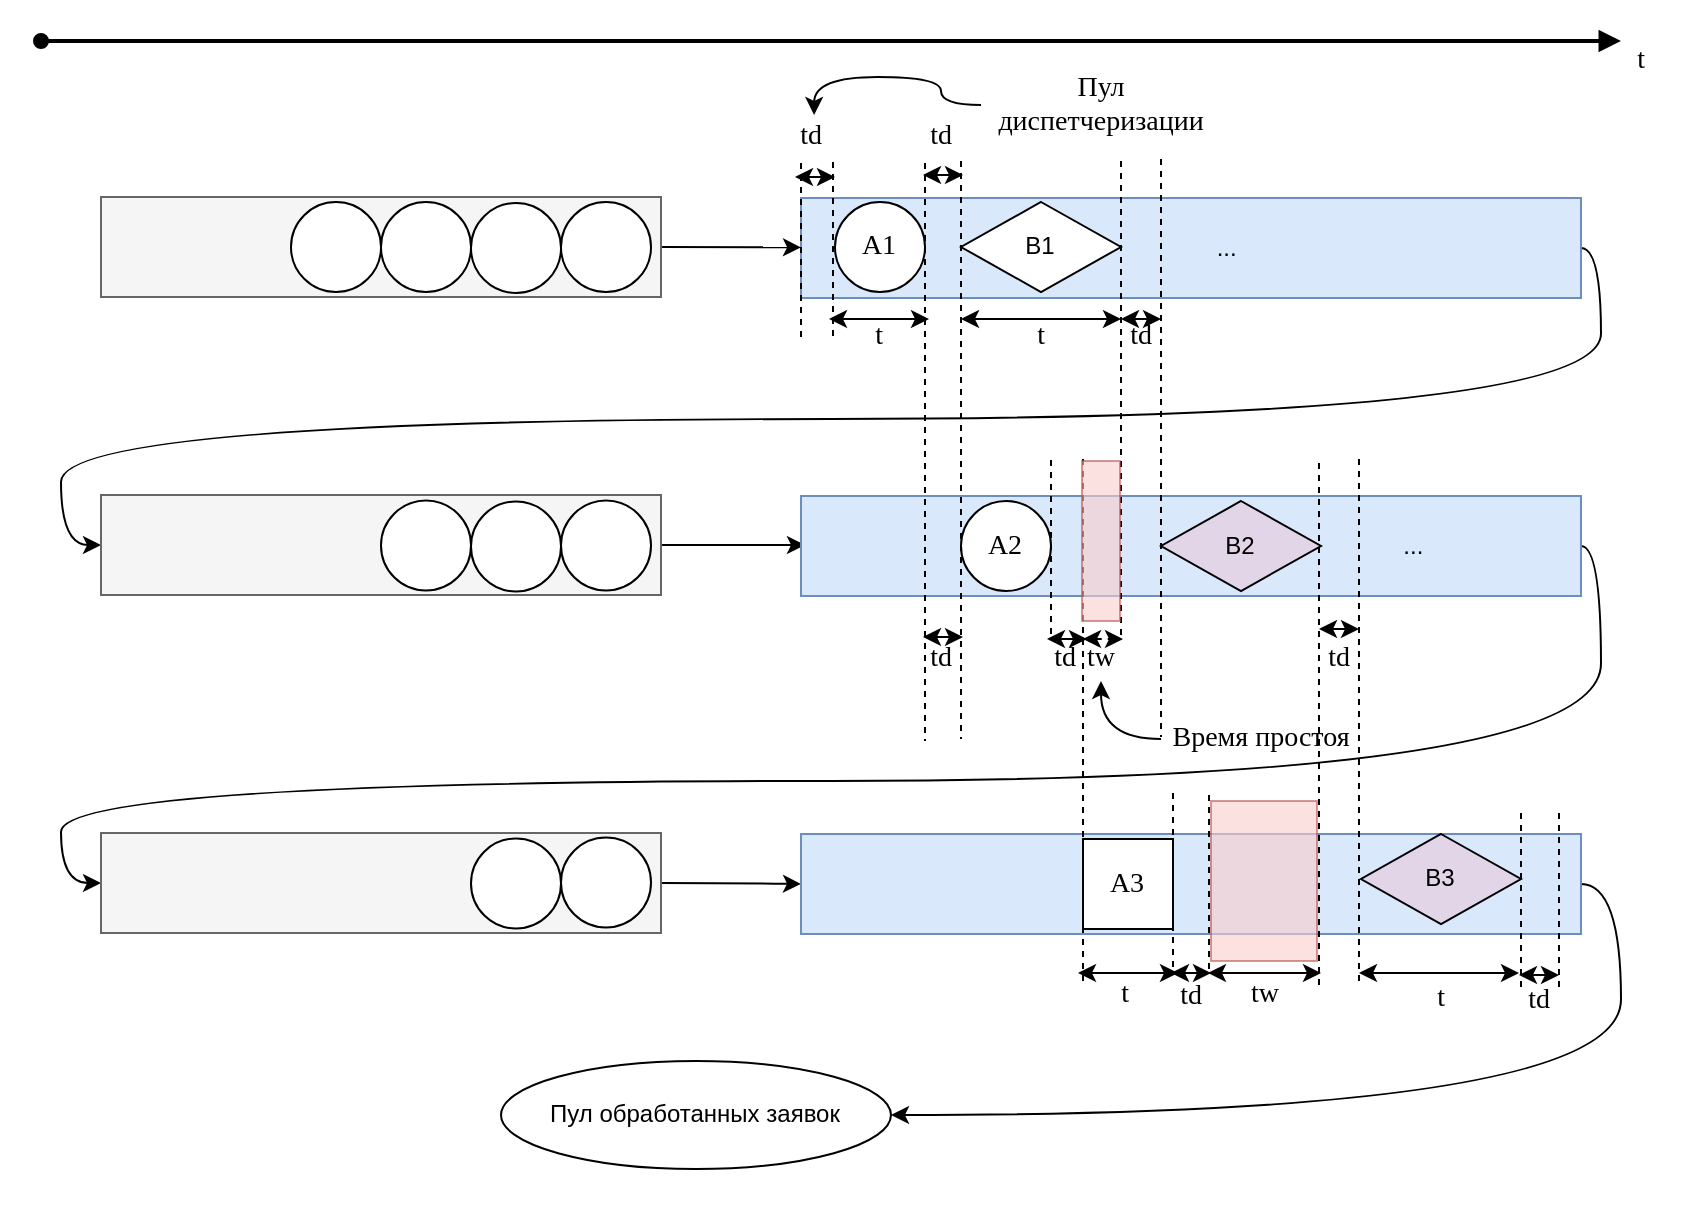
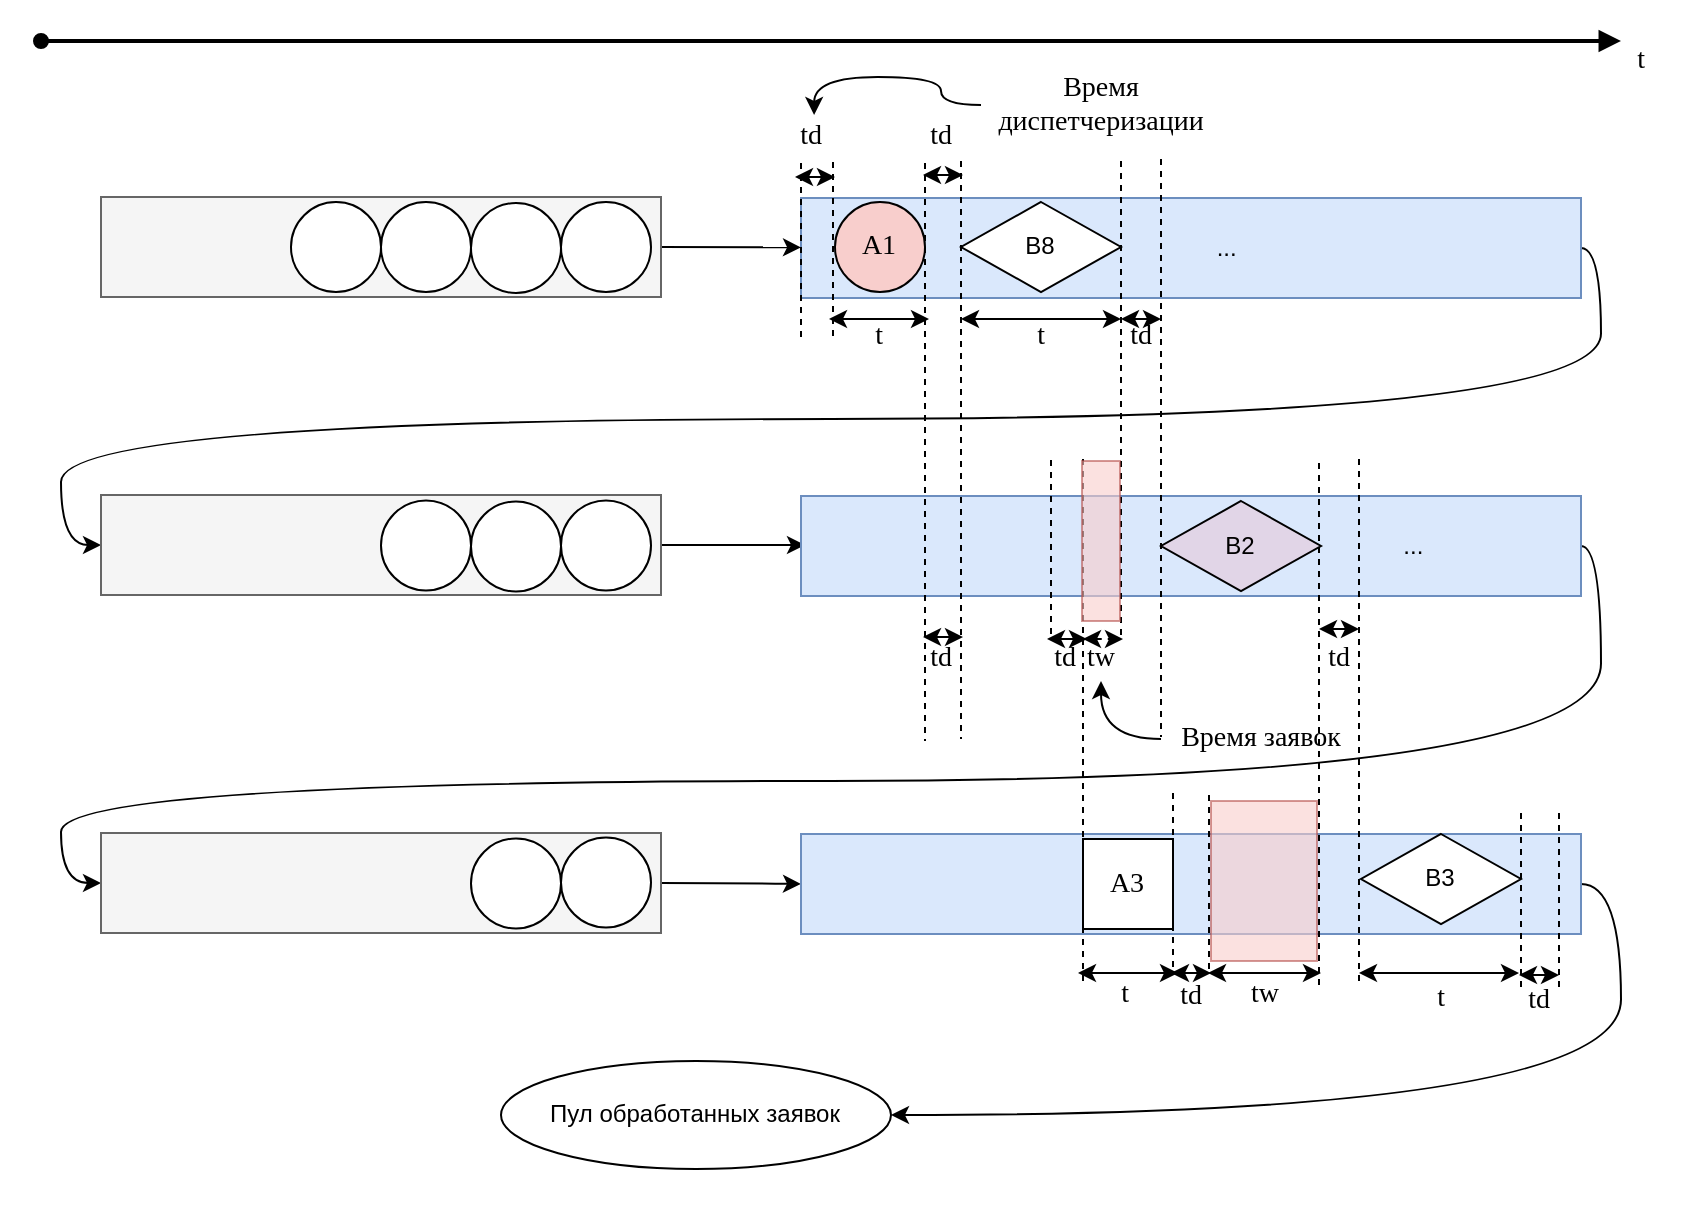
- <mxCell id="14" value="Пул &lt;br&gt;диспетчеризации" style="text;html=1;align=center;verticalAlign=middle;resizable=0;points=[];autosize=1;fontSize=14;fontFamily=Times New Roman;" parent="1" vertex="1"><mxGeometry x="490" y="32" width="120" height="40" as="geometry" /></mxCell>
+ <mxCell id="14" value="Время &lt;br&gt;диспетчеризации" style="text;html=1;align=center;verticalAlign=middle;resizable=0;points=[];autosize=1;fontSize=14;fontFamily=Times New Roman;" parent="1" vertex="1"><mxGeometry x="490" y="32" width="120" height="40" as="geometry" /></mxCell>
- <mxCell id="7" value="А1" style="ellipse;whiteSpace=wrap;html=1;aspect=fixed;fontFamily=Times New Roman;fontSize=14;" parent="1" vertex="1"><mxGeometry x="417" y="100.5" width="45" height="45" as="geometry" /></mxCell>
+ <mxCell id="7" value="А1" style="ellipse;whiteSpace=wrap;html=1;aspect=fixed;fontFamily=Times New Roman;fontSize=14;fillColor=#f8cecc;" parent="1" vertex="1"><mxGeometry x="417" y="100.5" width="45" height="45" as="geometry" /></mxCell>
- <mxCell id="20" value="В1" style="rhombus;whiteSpace=wrap;html=1;" parent="1" vertex="1"><mxGeometry x="480" y="100.5" width="80" height="45" as="geometry" /></mxCell>
+ <mxCell id="20" value="В8" style="rhombus;whiteSpace=wrap;html=1;" parent="1" vertex="1"><mxGeometry x="480" y="100.5" width="80" height="45" as="geometry" /></mxCell>
- <mxCell id="28" value="А2" style="ellipse;whiteSpace=wrap;html=1;aspect=fixed;fontFamily=Times New Roman;fontSize=14;" parent="1" vertex="1"><mxGeometry x="480" y="250" width="45" height="45" as="geometry" /></mxCell>
- <mxCell id="36" value="Время простоя" style="text;html=1;align=center;verticalAlign=middle;resizable=0;points=[];autosize=1;fontSize=14;fontFamily=Times New Roman;" parent="1" vertex="1"><mxGeometry x="580" y="359" width="100" height="20" as="geometry" /></mxCell>
+ <mxCell id="36" value="Время заявок" style="text;html=1;align=center;verticalAlign=middle;resizable=0;points=[];autosize=1;fontSize=14;fontFamily=Times New Roman;" parent="1" vertex="1"><mxGeometry x="580" y="359" width="100" height="20" as="geometry" /></mxCell>
- <mxCell id="58" value="В3" style="rhombus;whiteSpace=wrap;html=1;fillColor=#e1d5e7;" parent="1" vertex="1"><mxGeometry x="680" y="416.5" width="80" height="45" as="geometry" /></mxCell>
+ <mxCell id="58" value="В3" style="rhombus;whiteSpace=wrap;html=1;" parent="1" vertex="1"><mxGeometry x="680" y="416.5" width="80" height="45" as="geometry" /></mxCell>
